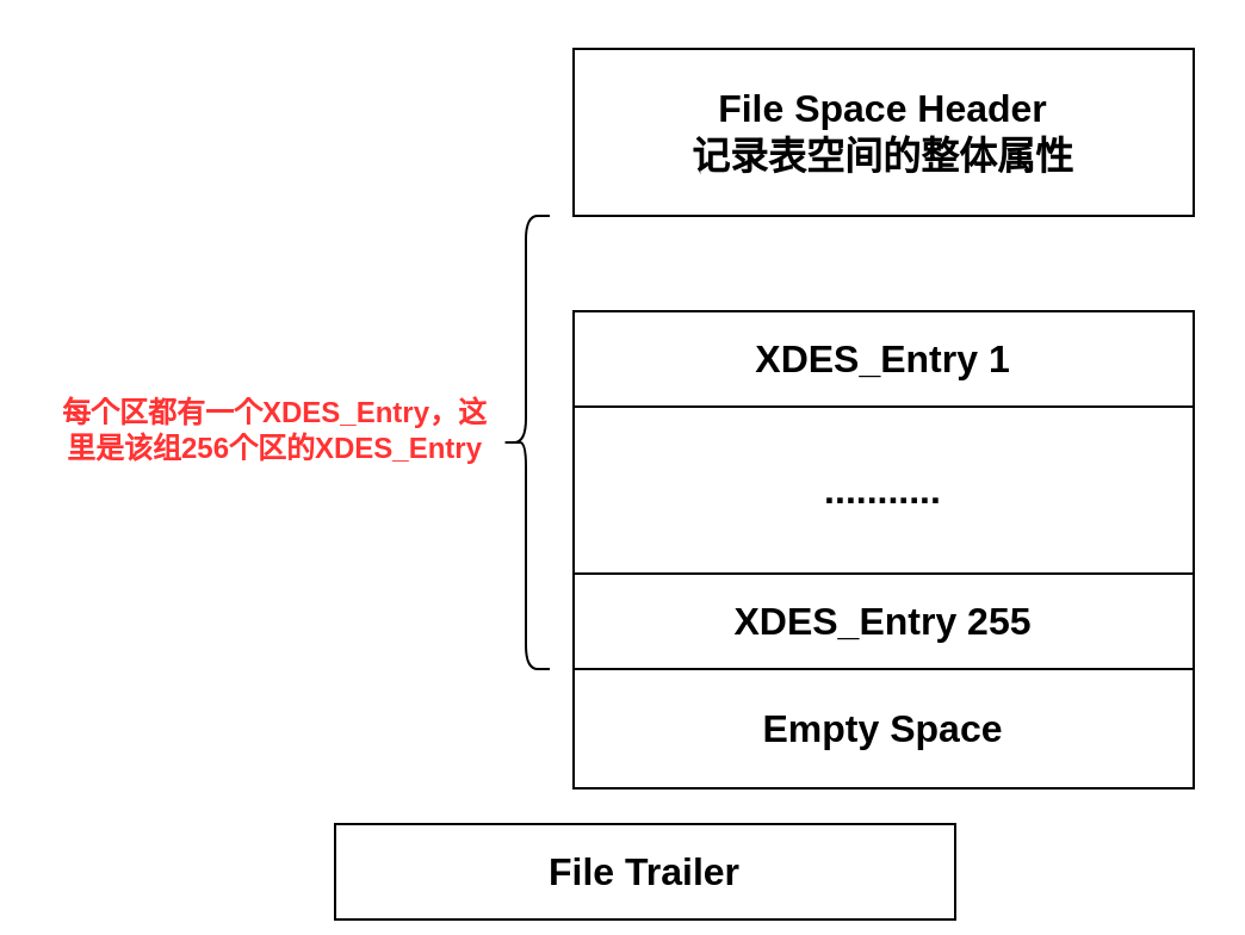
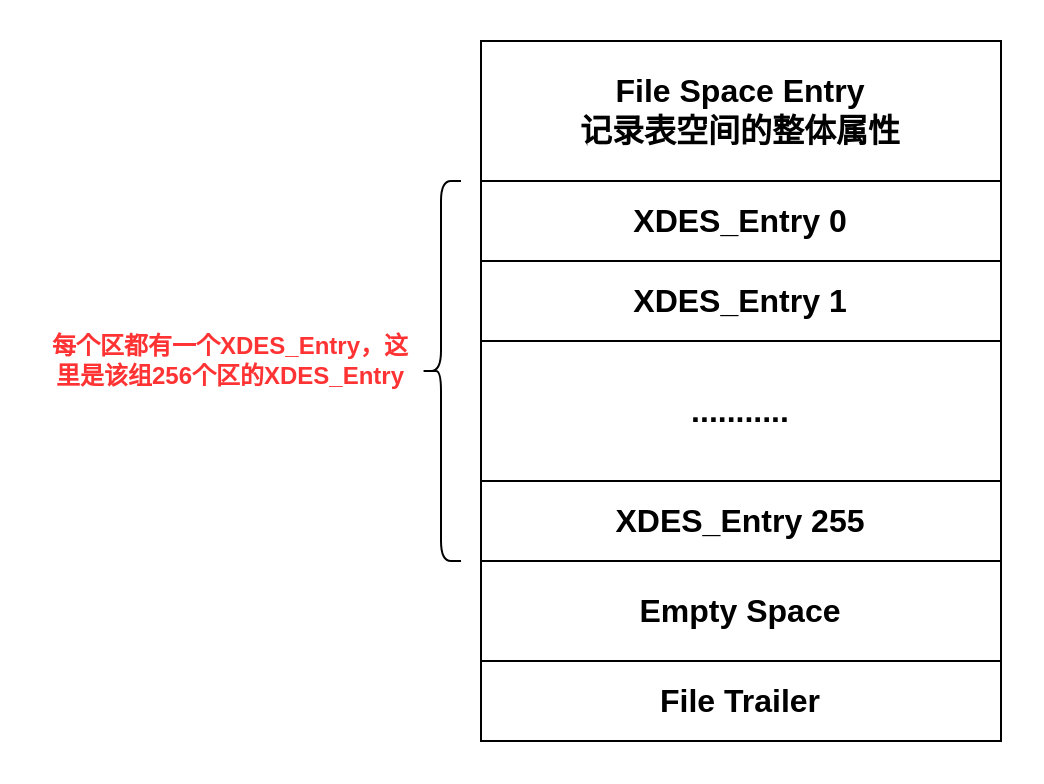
- <mxCell id="2" value="&lt;b style=&quot;font-size: 16px&quot;&gt;File Space Header&lt;br&gt;记录表空间的整体属性&lt;br&gt;&lt;/b&gt;" style="rounded=0;whiteSpace=wrap;html=1;" vertex="1" parent="1"><mxGeometry x="240" y="20" width="260" height="70" as="geometry" /></mxCell>
+ <mxCell id="2" value="&lt;b style=&quot;font-size: 16px&quot;&gt;File Space Entry&lt;br&gt;记录表空间的整体属性&lt;br&gt;&lt;/b&gt;" style="rounded=0;whiteSpace=wrap;html=1;" vertex="1" parent="1"><mxGeometry x="240" y="20" width="260" height="70" as="geometry" /></mxCell>
+ <mxCell id="3" value="&lt;b style=&quot;font-size: 16px&quot;&gt;XDES_Entry 0&lt;br&gt;&lt;/b&gt;" style="rounded=0;whiteSpace=wrap;html=1;" vertex="1" parent="1"><mxGeometry x="240" y="90" width="260" height="40" as="geometry" /></mxCell>
- <mxCell id="9" value="&lt;b style=&quot;font-size: 16px&quot;&gt;File Trailer&lt;br&gt;&lt;/b&gt;" style="rounded=0;whiteSpace=wrap;html=1;" vertex="1" parent="1"><mxGeometry x="140" y="345" width="260" height="40" as="geometry" /></mxCell>
+ <mxCell id="9" value="&lt;b style=&quot;font-size: 16px&quot;&gt;File Trailer&lt;br&gt;&lt;/b&gt;" style="rounded=0;whiteSpace=wrap;html=1;" vertex="1" parent="1"><mxGeometry x="240" y="330" width="260" height="40" as="geometry" /></mxCell>
